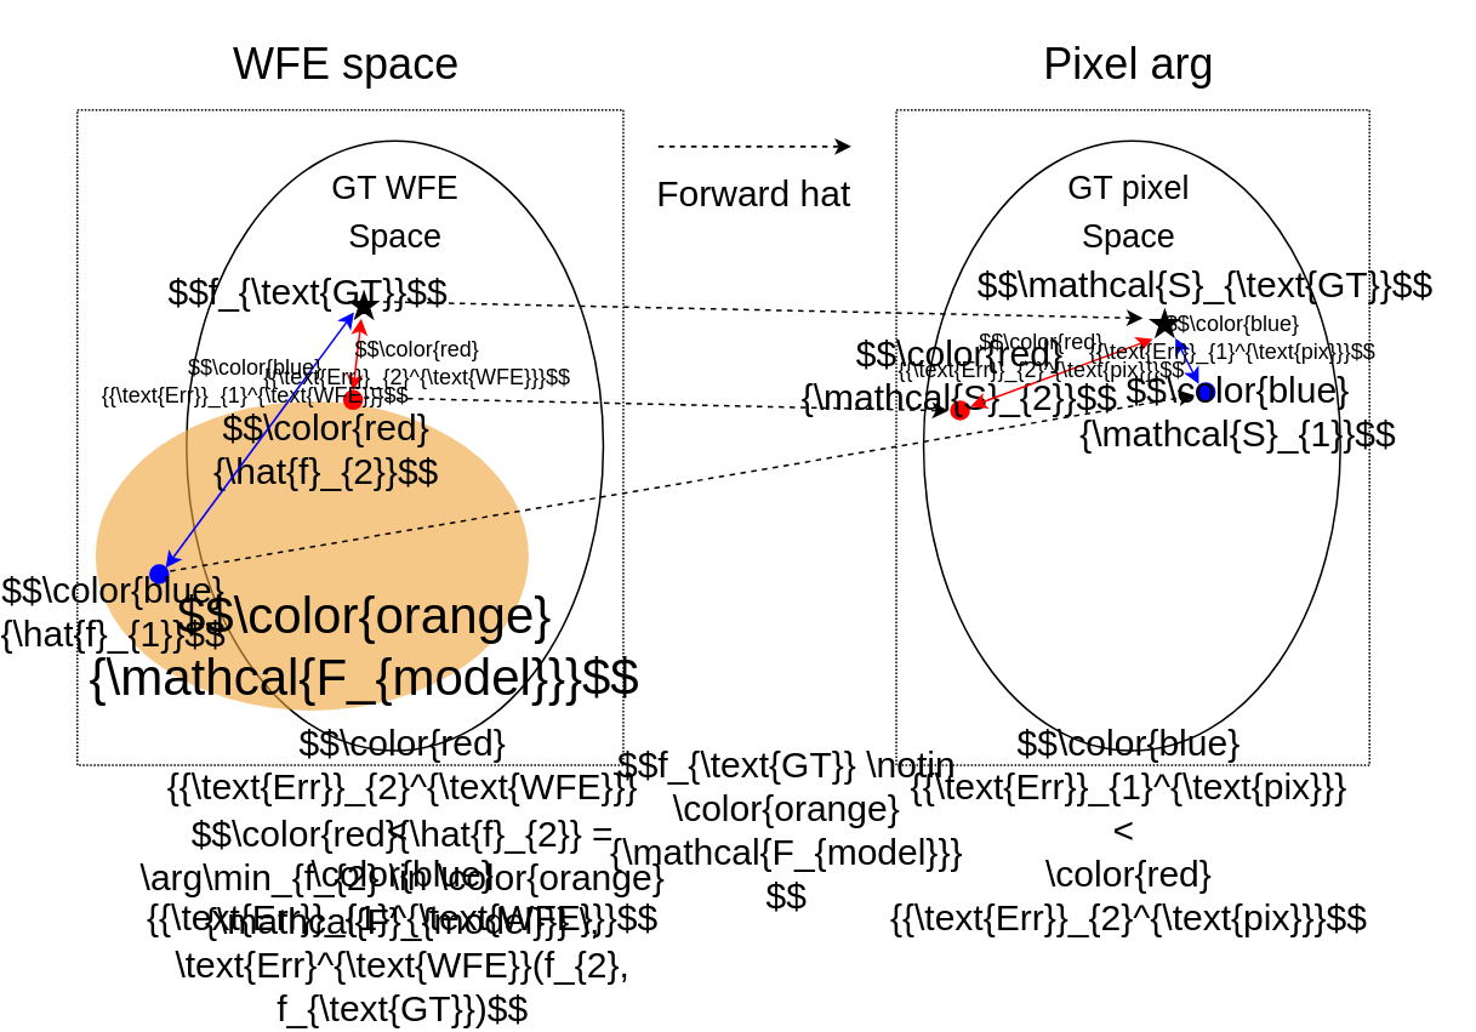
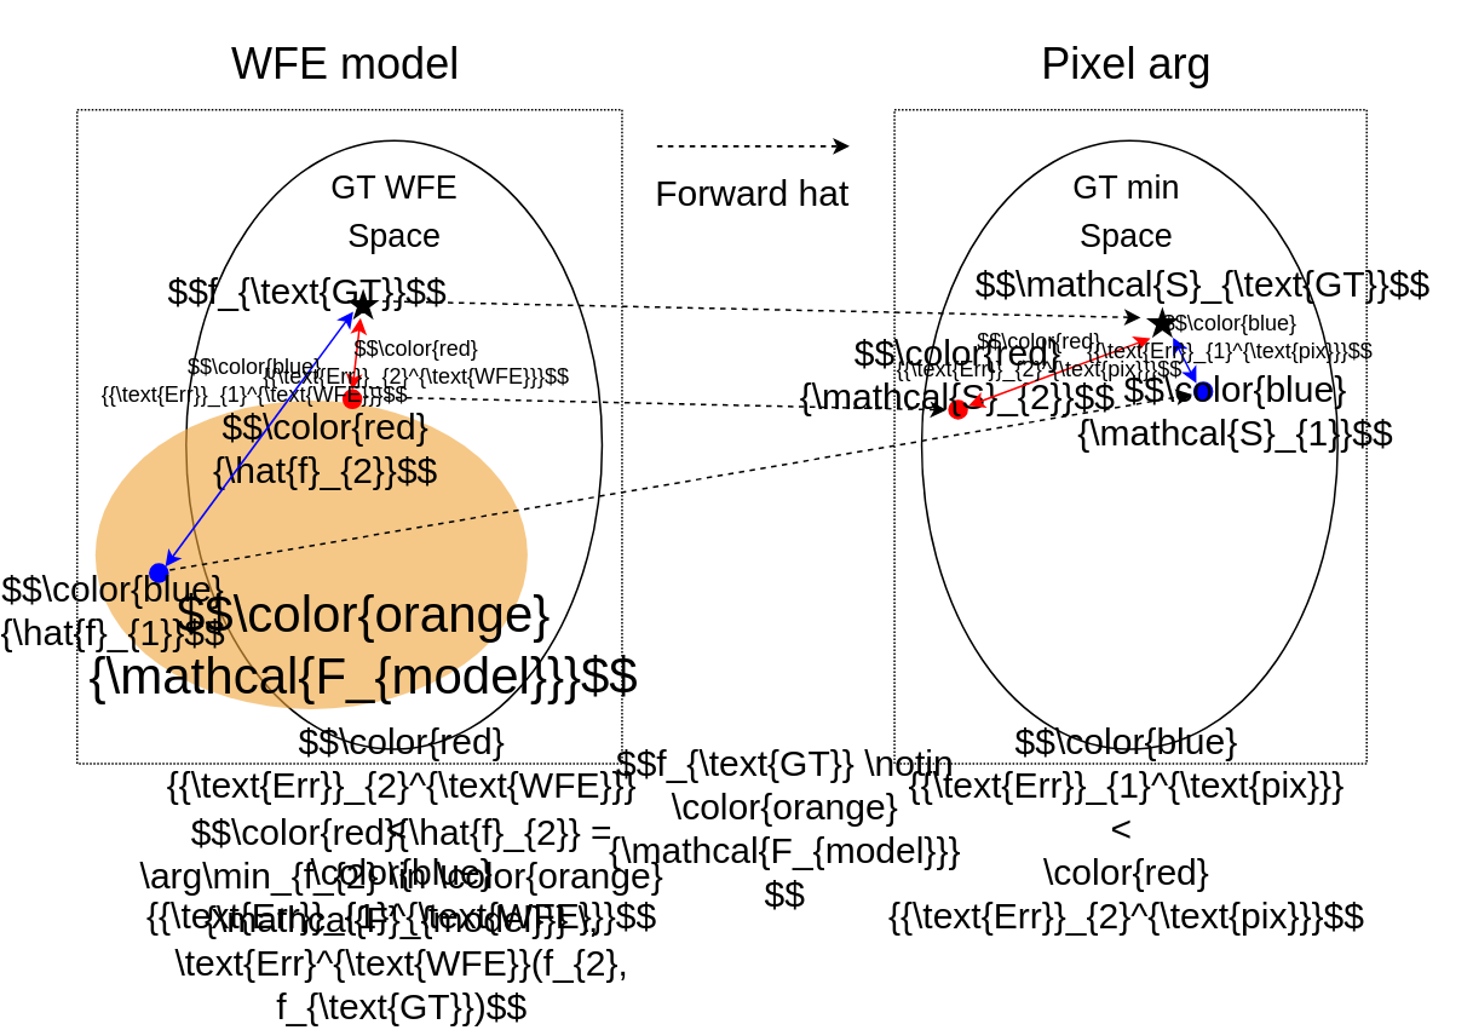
- <mxCell id="19" value="WFE space" style="text;html=1;strokeColor=none;fillColor=none;align=center;verticalAlign=middle;whiteSpace=wrap;rounded=0;fontSize=24;" parent="1" vertex="1"><mxGeometry x="80" y="20" width="195.5" height="30" as="geometry" /></mxCell>
+ <mxCell id="19" value="WFE model" style="text;html=1;strokeColor=none;fillColor=none;align=center;verticalAlign=middle;whiteSpace=wrap;rounded=0;fontSize=24;" parent="1" vertex="1"><mxGeometry x="80" y="20" width="195.5" height="30" as="geometry" /></mxCell>
- <mxCell id="40" value="&lt;div style=&quot;font-size: 22px;&quot;&gt;&lt;font style=&quot;font-size: 18px;&quot;&gt;GT pixel&lt;br&gt;&lt;/font&gt;&lt;/div&gt;&lt;div style=&quot;font-size: 22px;&quot;&gt;&lt;font style=&quot;font-size: 18px;&quot;&gt;&lt;font style=&quot;font-size: 18px;&quot;&gt;Space&lt;/font&gt;&lt;br&gt;&lt;/font&gt;&lt;/div&gt;" style="text;html=1;strokeColor=none;fillColor=none;align=center;verticalAlign=middle;whiteSpace=wrap;rounded=0;fontSize=24;" vertex="1" parent="1"><mxGeometry x="509.75" y="100" width="195.5" height="30" as="geometry" /></mxCell>
+ <mxCell id="40" value="&lt;div style=&quot;font-size: 22px;&quot;&gt;&lt;font style=&quot;font-size: 18px;&quot;&gt;GT min&lt;br&gt;&lt;/font&gt;&lt;/div&gt;&lt;div style=&quot;font-size: 22px;&quot;&gt;&lt;font style=&quot;font-size: 18px;&quot;&gt;&lt;font style=&quot;font-size: 18px;&quot;&gt;Space&lt;/font&gt;&lt;br&gt;&lt;/font&gt;&lt;/div&gt;" style="text;html=1;strokeColor=none;fillColor=none;align=center;verticalAlign=middle;whiteSpace=wrap;rounded=0;fontSize=24;" vertex="1" parent="1"><mxGeometry x="509.75" y="100" width="195.5" height="30" as="geometry" /></mxCell>
